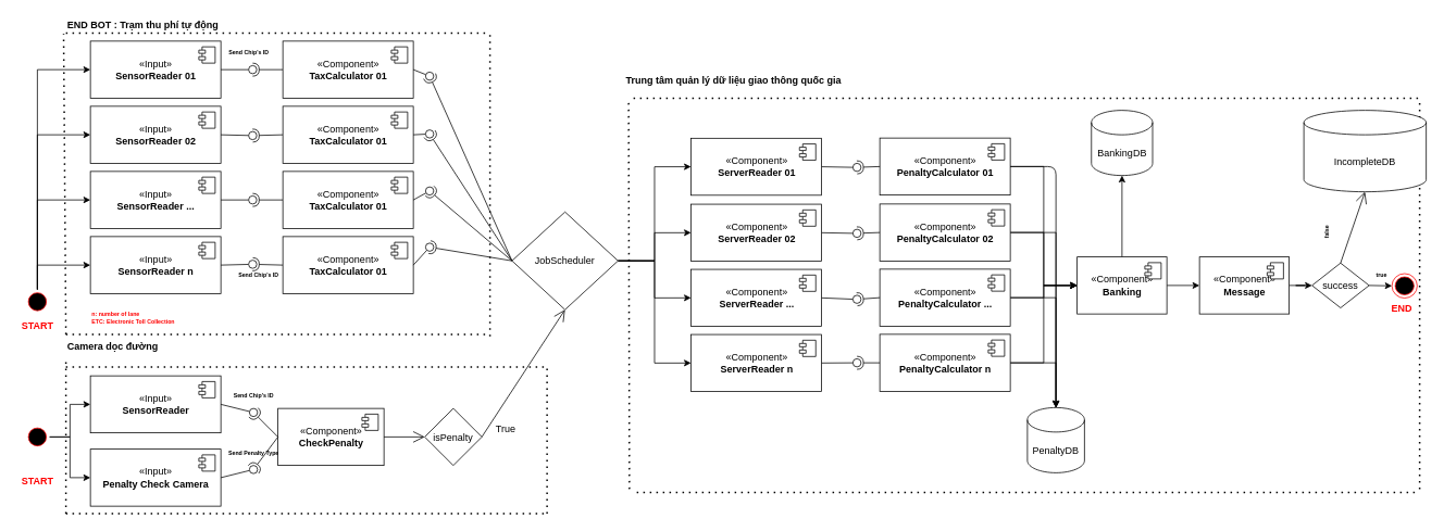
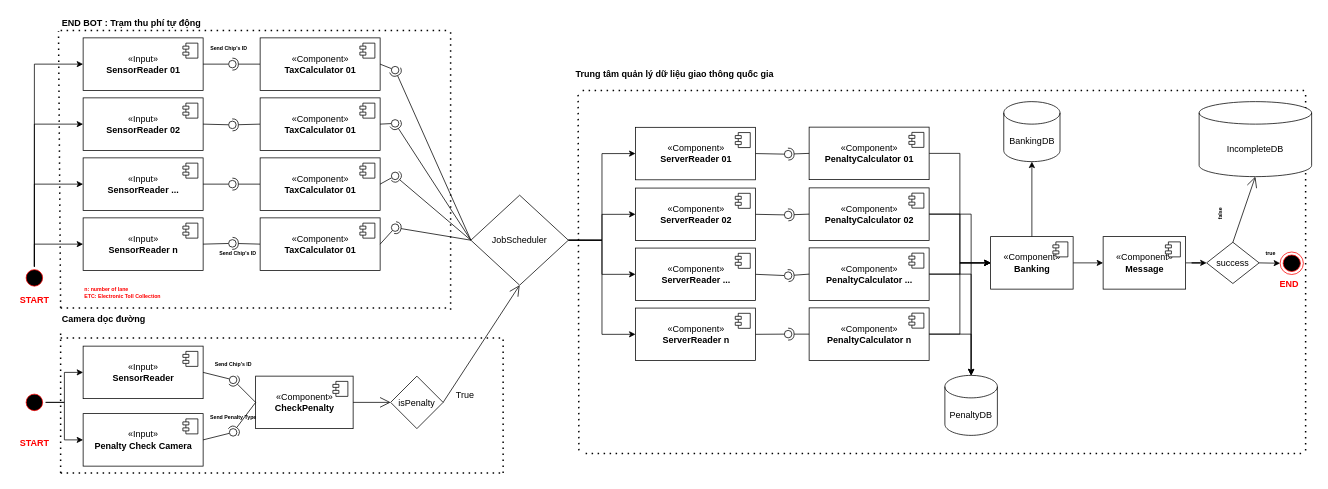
- <mxCell id="111" value="" style="endArrow=classic;html=1;fontSize=12;fontColor=#000000;exitX=1;exitY=0.5;exitDx=0;exitDy=0;entryX=0.5;entryY=0;entryDx=0;entryDy=0;entryPerimeter=0;" parent="1" source="82" target="109" edge="1"><mxGeometry width="50" height="50" relative="1" as="geometry"><mxPoint x="1379" y="239" as="sourcePoint" /><mxPoint x="1429" y="189" as="targetPoint" /><Array as="points"><mxPoint x="1294" y="204" /></Array></mxGeometry></mxCell>
